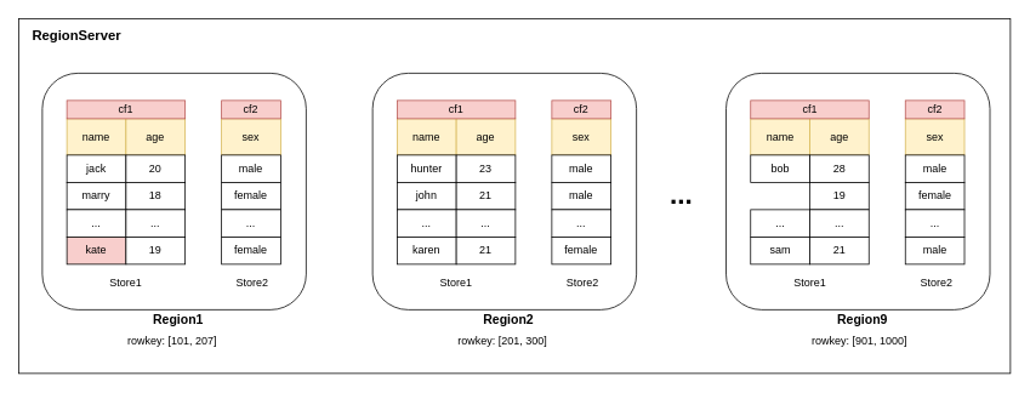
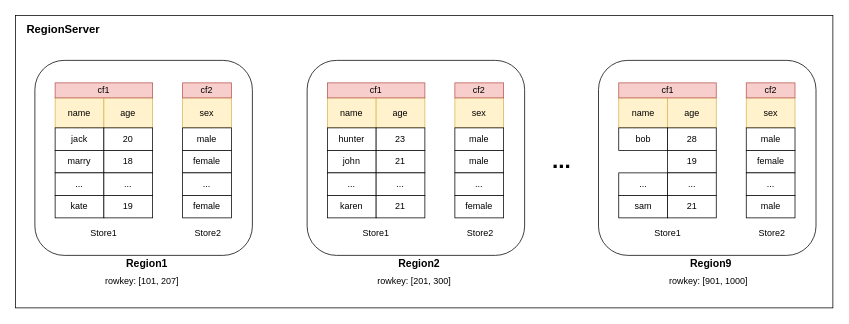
- <mxCell id="14" value="kate" style="rounded=0;whiteSpace=wrap;html=1;fillColor=#f8cecc;" vertex="1" parent="1"><mxGeometry x="73" y="260" width="65" height="30" as="geometry" /></mxCell>
+ <mxCell id="14" value="kate" style="rounded=0;whiteSpace=wrap;html=1;" vertex="1" parent="1"><mxGeometry x="73" y="260" width="65" height="30" as="geometry" /></mxCell>
